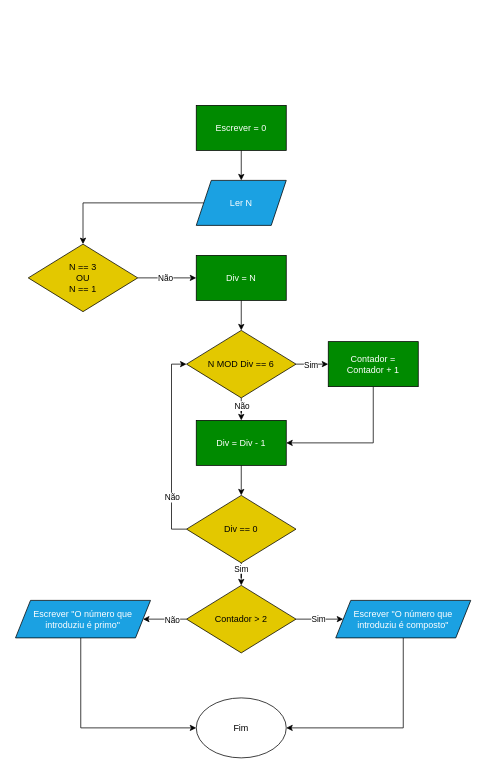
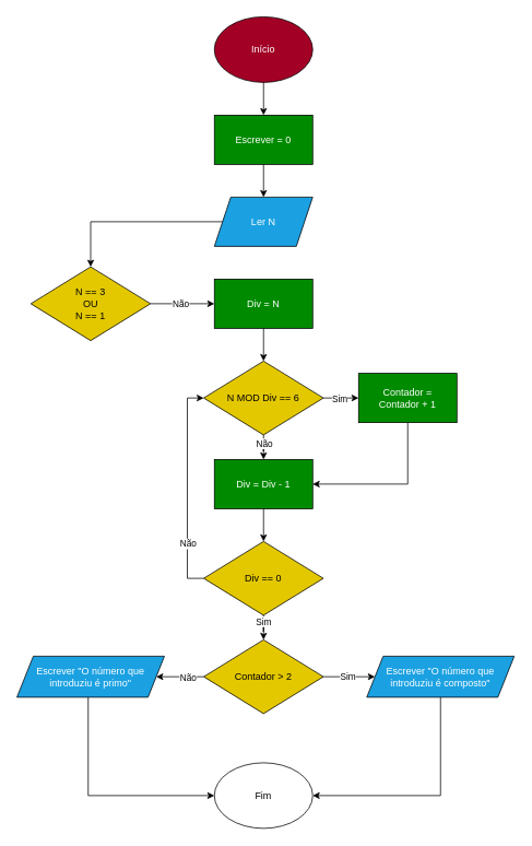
+ <mxCell id="3" value="Início" style="ellipse;whiteSpace=wrap;html=1;fillColor=light-dark(#A20025,#A40000);strokeColor=default;fontColor=#ffffff;" parent="1" vertex="1"><mxGeometry x="261" y="20" width="120" height="80" as="geometry" /></mxCell>
+ <mxCell id="2" value="" style="edgeStyle=orthogonalEdgeStyle;rounded=0;orthogonalLoop=1;jettySize=auto;html=1;" edge="1" parent="1" source="3" target="7"><mxGeometry relative="1" as="geometry" /></mxCell>
